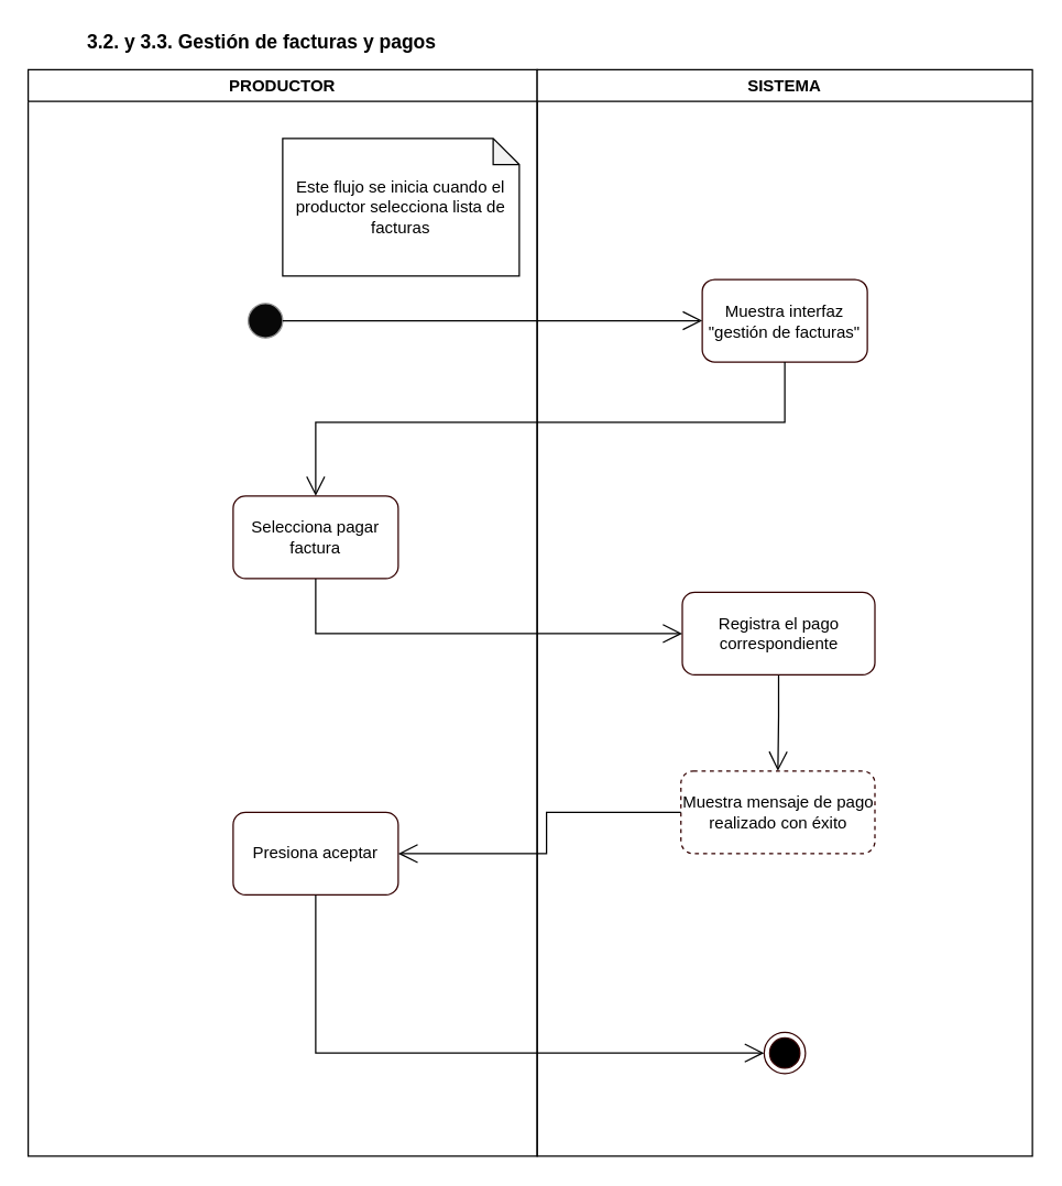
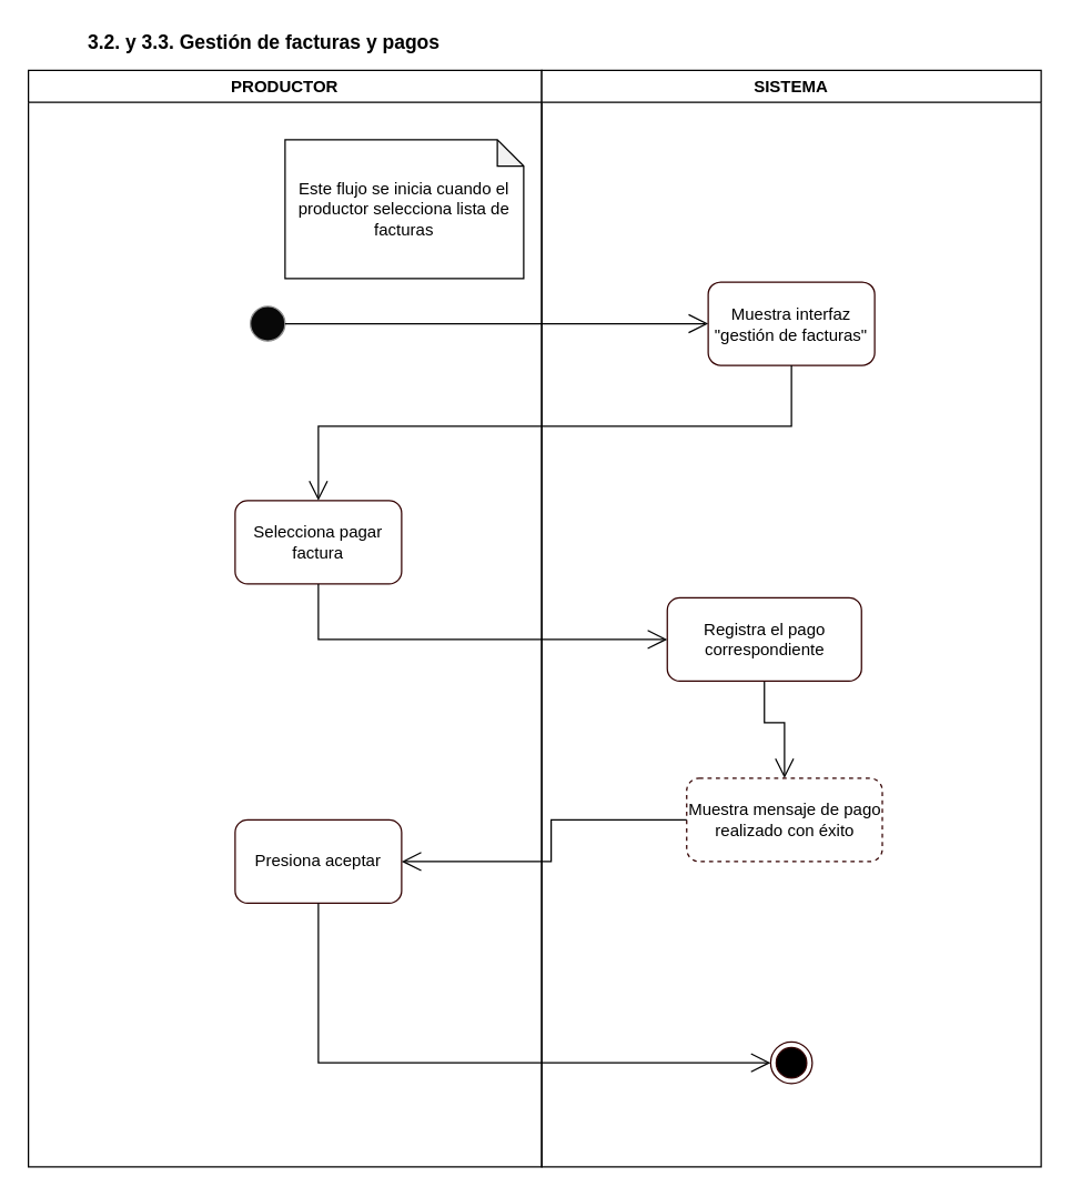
- <mxCell id="10" value="Registra el pago correspondiente" style="rounded=1;whiteSpace=wrap;html=1;strokeColor=#330000;fillColor=#FFFFFF;gradientColor=none;" parent="7" vertex="1"><mxGeometry x="105.5" y="380" width="140" height="60" as="geometry" /></mxCell>
+ <mxCell id="10" value="Registra el pago correspondiente" style="rounded=1;whiteSpace=wrap;html=1;strokeColor=#330000;fillColor=#FFFFFF;gradientColor=none;" parent="7" vertex="1"><mxGeometry x="90.5" y="380" width="140" height="60" as="geometry" /></mxCell>
